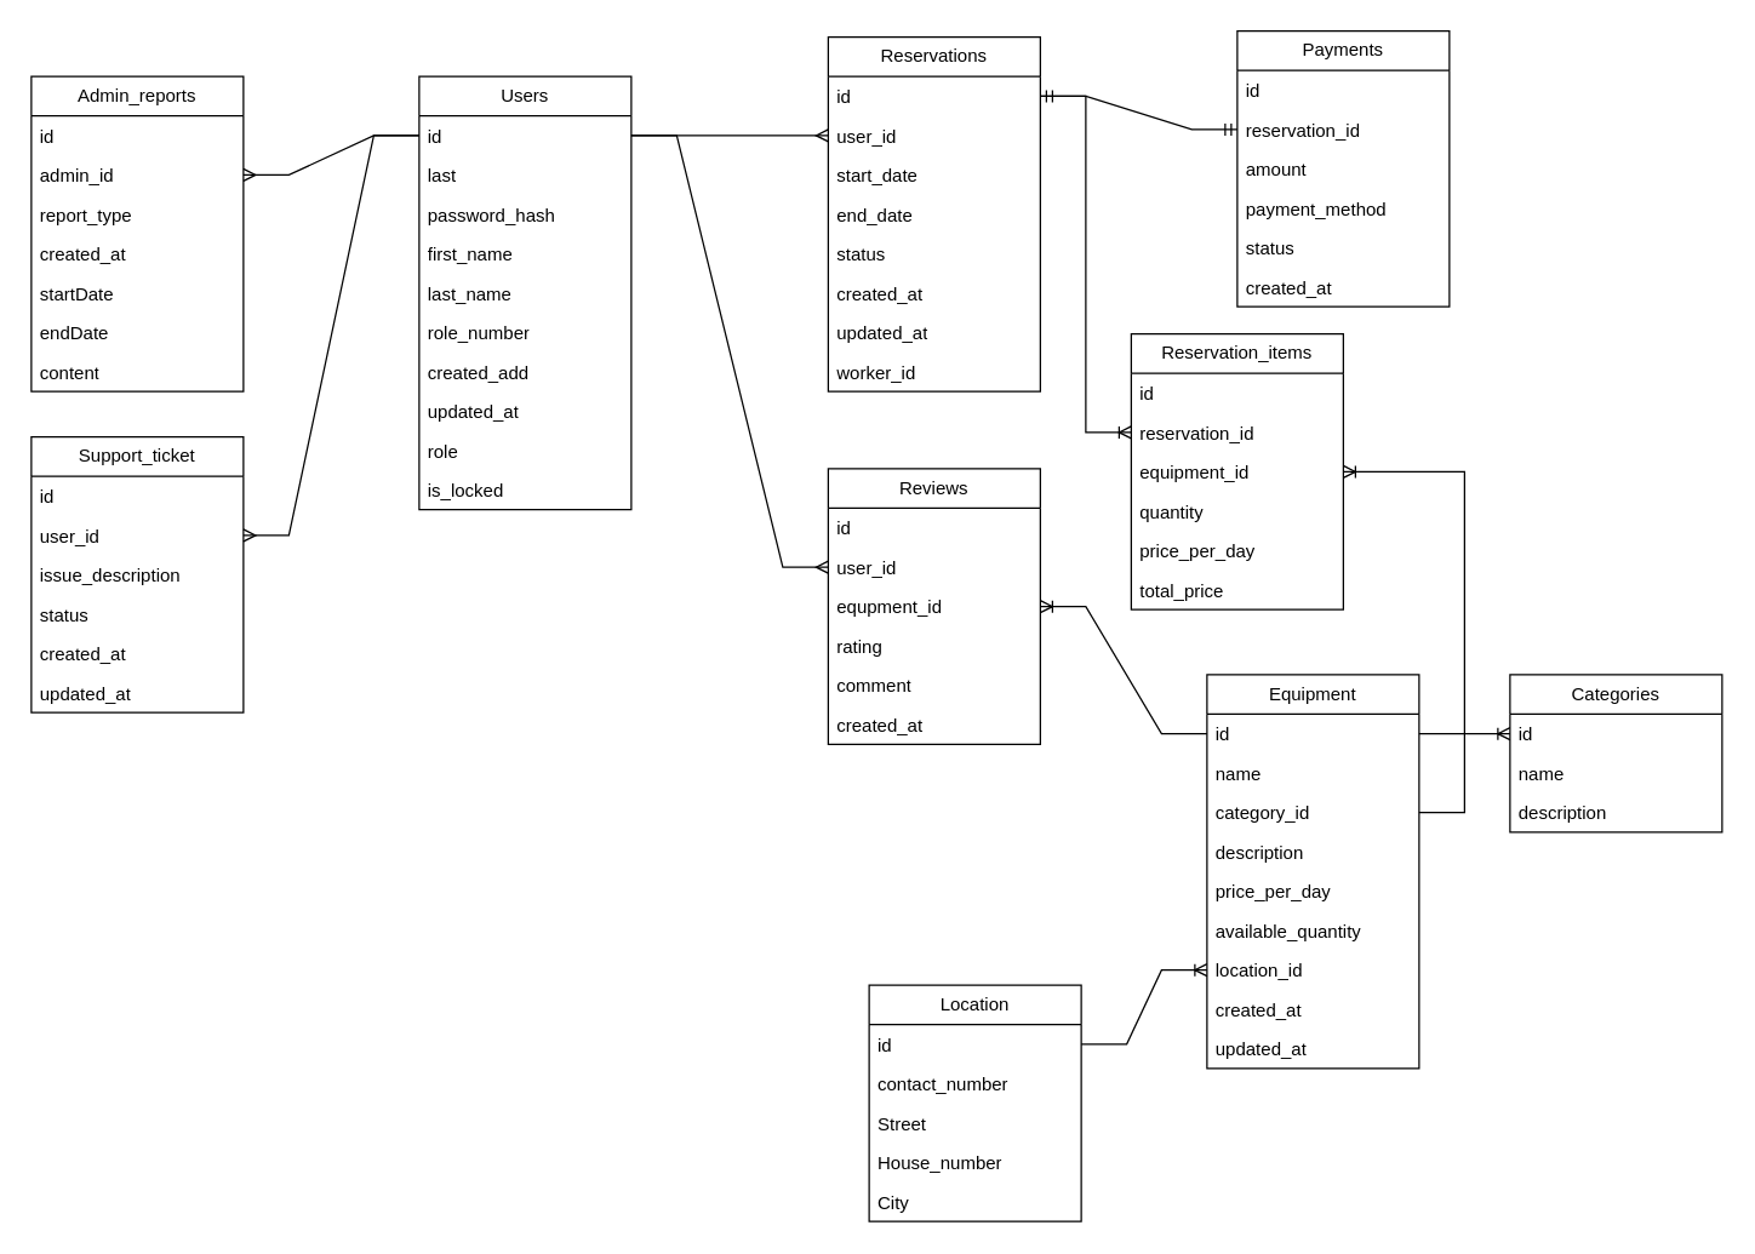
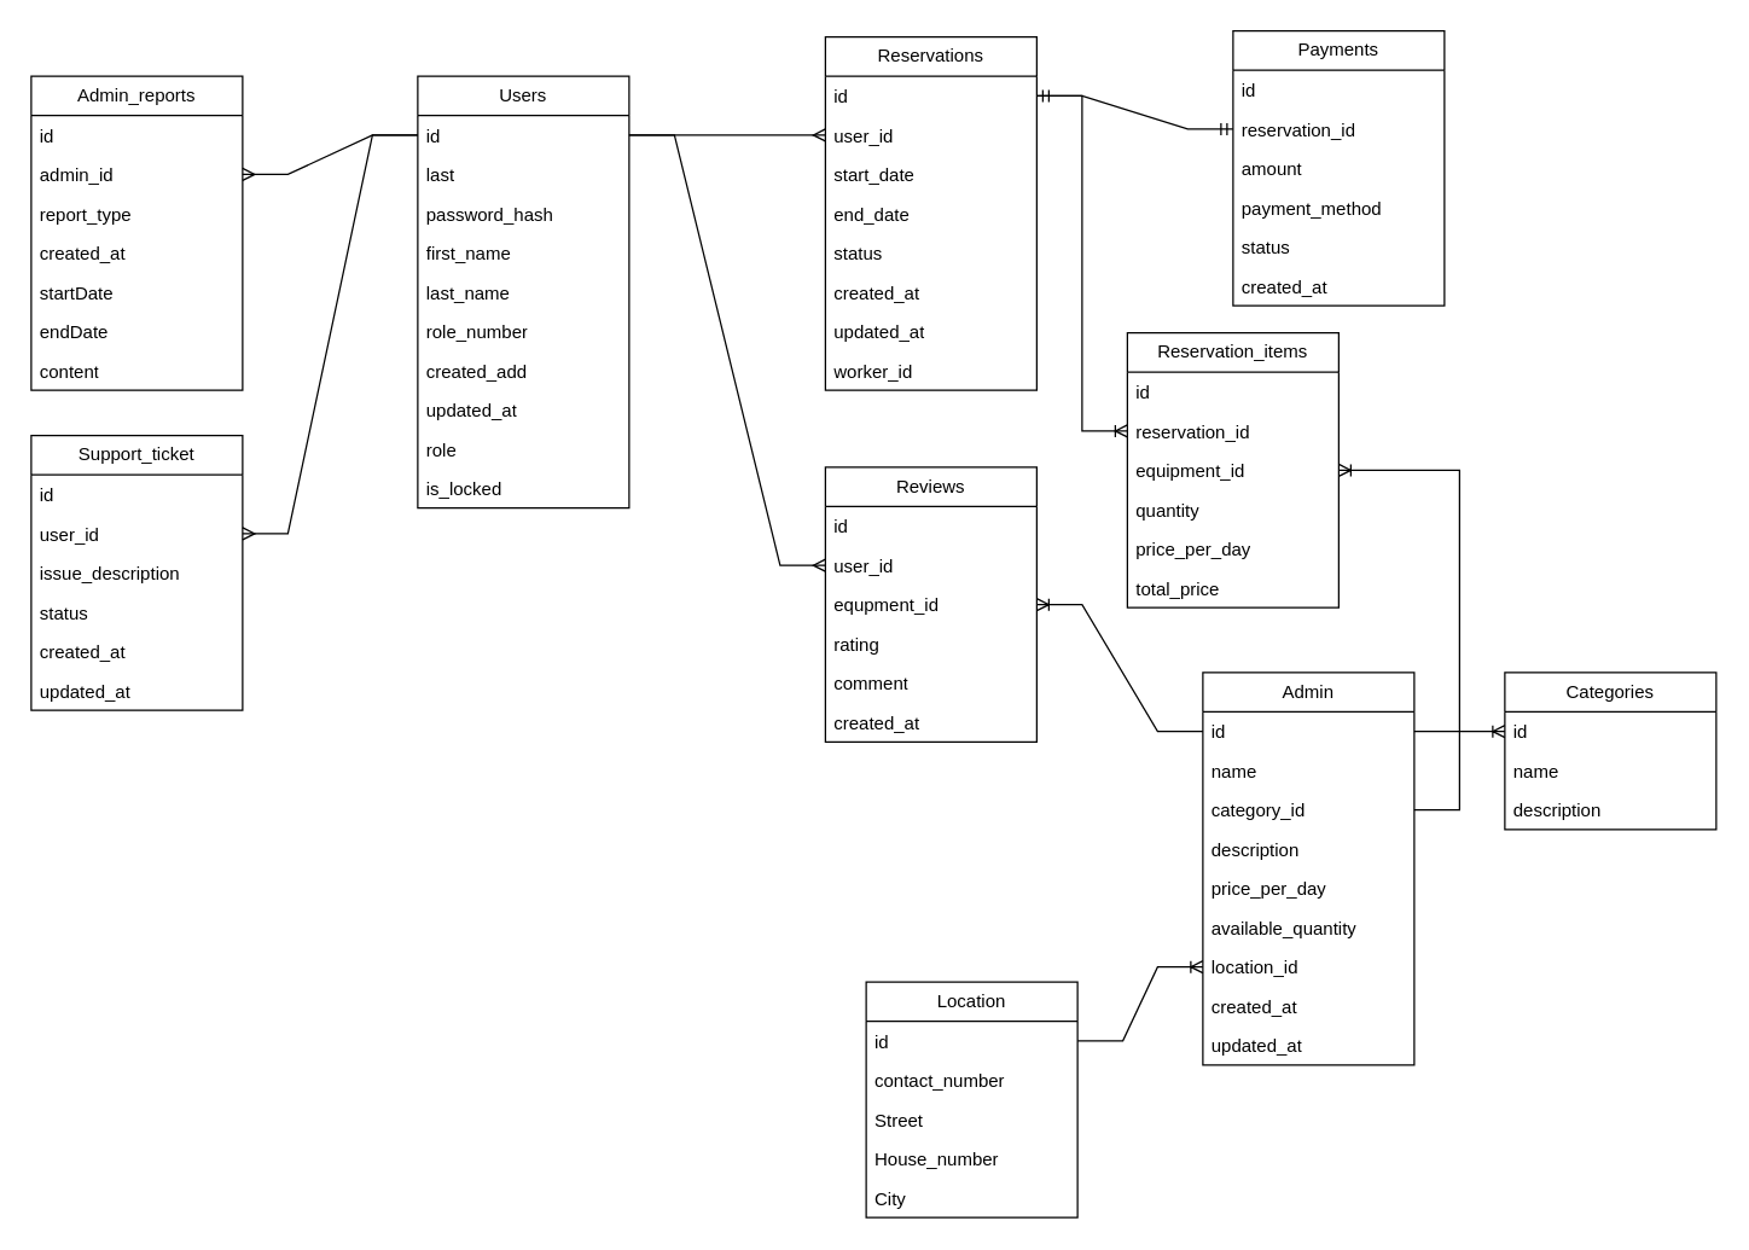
- <mxCell id="13" value="Equipment" style="swimlane;fontStyle=0;childLayout=stackLayout;horizontal=1;startSize=26;fillColor=none;horizontalStack=0;resizeParent=1;resizeParentMax=0;resizeLast=0;collapsible=1;marginBottom=0;whiteSpace=wrap;html=1;" parent="1" vertex="1"><mxGeometry x="796" y="445" width="140" height="260" as="geometry" /></mxCell>
+ <mxCell id="13" value="Admin" style="swimlane;fontStyle=0;childLayout=stackLayout;horizontal=1;startSize=26;fillColor=none;horizontalStack=0;resizeParent=1;resizeParentMax=0;resizeLast=0;collapsible=1;marginBottom=0;whiteSpace=wrap;html=1;" parent="1" vertex="1"><mxGeometry x="796" y="445" width="140" height="260" as="geometry" /></mxCell>
